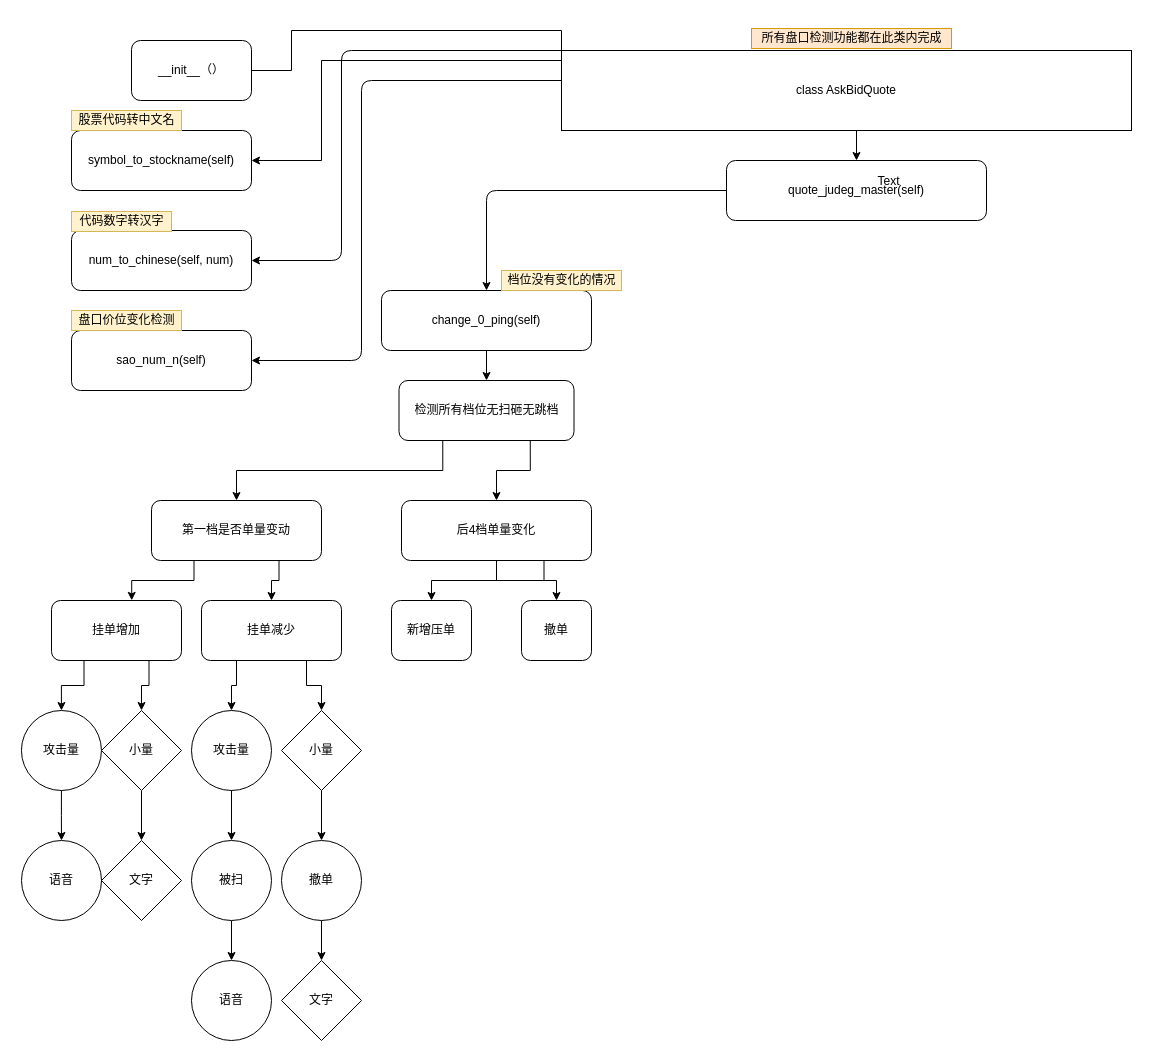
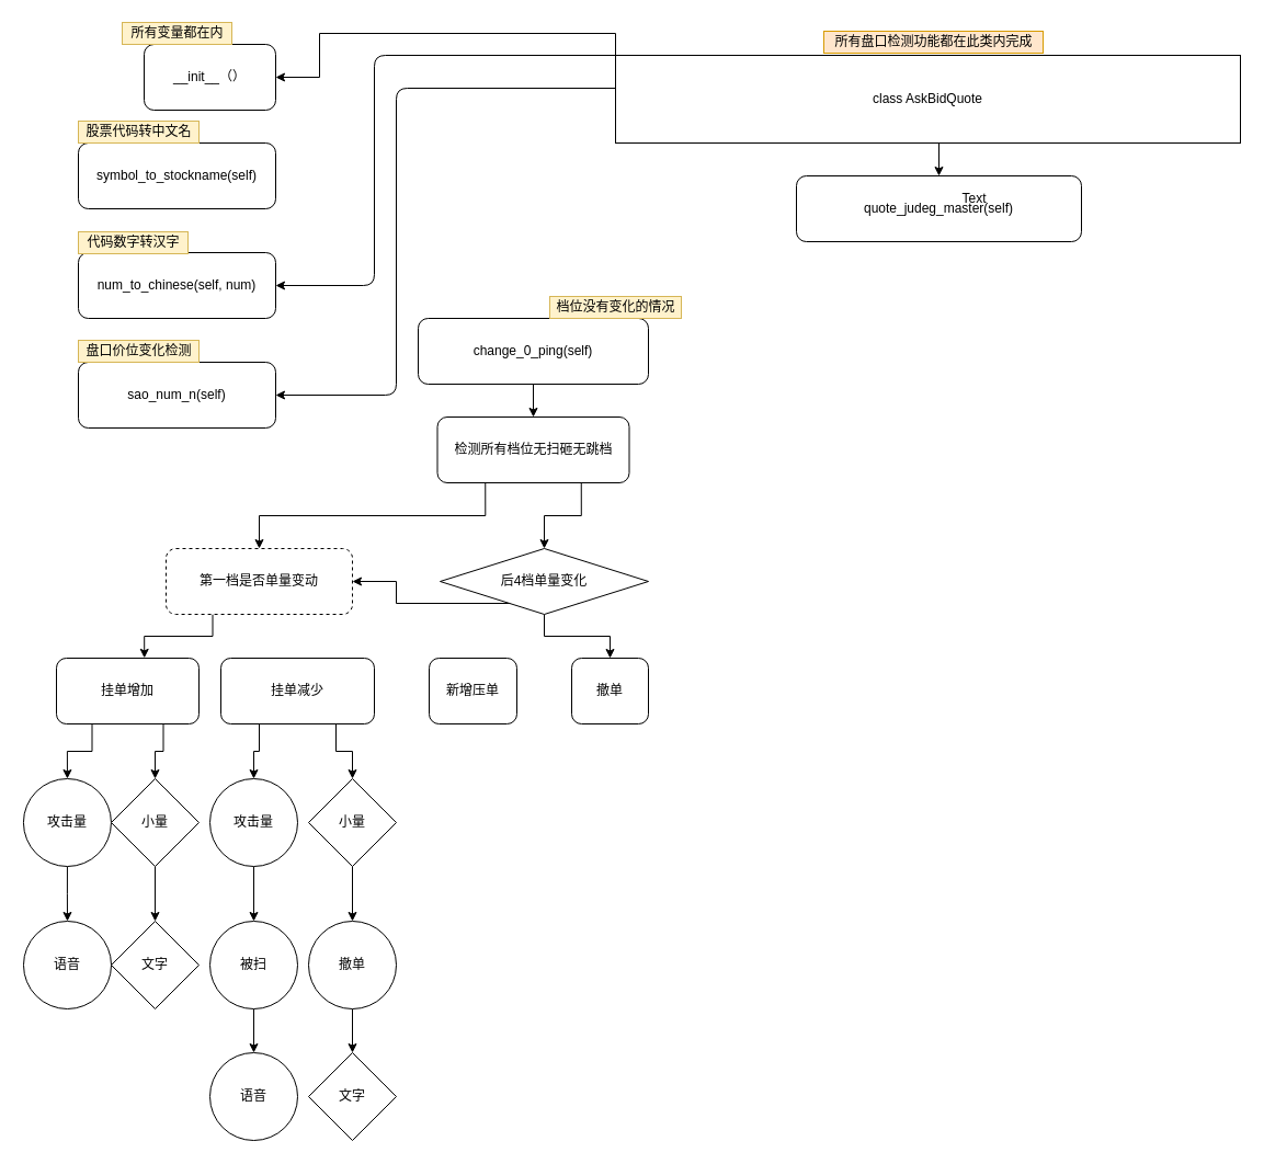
+ <mxCell id="15" value="&lt;div&gt;所有变量都在内&lt;/div&gt;" style="text;html=1;align=center;verticalAlign=middle;resizable=0;points=[];autosize=1;fillColor=#fff2cc;strokeColor=#d6b656;" vertex="1" parent="1"><mxGeometry x="111" y="20" width="100" height="20" as="geometry" /></mxCell>
- <mxCell id="4" style="edgeStyle=orthogonalEdgeStyle;rounded=0;orthogonalLoop=1;jettySize=auto;html=1;exitX=1;exitY=0.5;exitDx=0;exitDy=0;entryX=1;entryY=0.5;entryDx=0;entryDy=0;" edge="1" parent="1" source="5" target="7"><mxGeometry relative="1" as="geometry"><Array as="points"><mxPoint x="561" y="60" /><mxPoint x="321" y="60" /><mxPoint x="321" y="160" /></Array></mxGeometry></mxCell>
- <mxCell id="3" style="edgeStyle=orthogonalEdgeStyle;rounded=0;orthogonalLoop=1;jettySize=auto;html=1;exitX=1;exitY=1;exitDx=0;exitDy=0;entryX=1;entryY=0.5;entryDx=0;entryDy=0;endArrow=none;" edge="1" parent="1" source="5" target="6"><mxGeometry relative="1" as="geometry"><Array as="points"><mxPoint x="291" y="30" /><mxPoint x="291" y="70" /></Array></mxGeometry></mxCell>
+ <mxCell id="3" style="edgeStyle=orthogonalEdgeStyle;rounded=0;orthogonalLoop=1;jettySize=auto;html=1;exitX=1;exitY=1;exitDx=0;exitDy=0;entryX=1;entryY=0.5;entryDx=0;entryDy=0;" edge="1" parent="1" source="5" target="6"><mxGeometry relative="1" as="geometry"><Array as="points"><mxPoint x="291" y="30" /><mxPoint x="291" y="70" /></Array></mxGeometry></mxCell>
- <mxCell id="21" value="" style="edgeStyle=elbowEdgeStyle;elbow=vertical;endArrow=classic;html=1;exitX=0;exitY=0.5;exitDx=0;exitDy=0;entryX=0.5;entryY=0;entryDx=0;entryDy=0;" edge="1" parent="1" source="9" target="20"><mxGeometry width="50" height="50" relative="1" as="geometry"><mxPoint x="71" y="460" as="sourcePoint" /><mxPoint x="531" y="250" as="targetPoint" /><Array as="points"><mxPoint x="631" y="190" /></Array></mxGeometry></mxCell>
- <mxCell id="28" value="&lt;div&gt;第一档是否单量变动&lt;/div&gt;" style="rounded=1;whiteSpace=wrap;html=1;" vertex="1" parent="1"><mxGeometry x="151" y="500" width="170" height="60" as="geometry" /></mxCell>
+ <mxCell id="28" value="&lt;div&gt;第一档是否单量变动&lt;/div&gt;" style="rounded=1;whiteSpace=wrap;html=1;dashed=1;" vertex="1" parent="1"><mxGeometry x="151" y="500" width="170" height="60" as="geometry" /></mxCell>
- <mxCell id="31" value="后4档单量变化" style="rounded=1;whiteSpace=wrap;html=1;" vertex="1" parent="1"><mxGeometry x="401" y="500" width="190" height="60" as="geometry" /></mxCell>
+ <mxCell id="31" value="后4档单量变化" style="rhombus;whiteSpace=wrap;html=1;" vertex="1" parent="1"><mxGeometry x="401" y="500" width="190" height="60" as="geometry" /></mxCell>
- <mxCell id="27" style="edgeStyle=orthogonalEdgeStyle;rounded=0;orthogonalLoop=1;jettySize=auto;html=1;exitX=0.75;exitY=1;exitDx=0;exitDy=0;entryX=0.5;entryY=0;entryDx=0;entryDy=0;" edge="1" parent="1" source="28" target="43"><mxGeometry relative="1" as="geometry" /></mxCell>
- <mxCell id="30" style="edgeStyle=orthogonalEdgeStyle;rounded=0;orthogonalLoop=1;jettySize=auto;html=1;exitX=0.75;exitY=1;exitDx=0;exitDy=0;entryX=0.5;entryY=0;entryDx=0;entryDy=0;" edge="1" parent="1" source="31" target="35"><mxGeometry relative="1" as="geometry" /></mxCell>
+ <mxCell id="30" style="edgeStyle=orthogonalEdgeStyle;rounded=0;orthogonalLoop=1;jettySize=auto;html=1;exitX=0.75;exitY=1;exitDx=0;exitDy=0;" edge="1" parent="1" source="31" target="28"><mxGeometry relative="1" as="geometry" /></mxCell>
